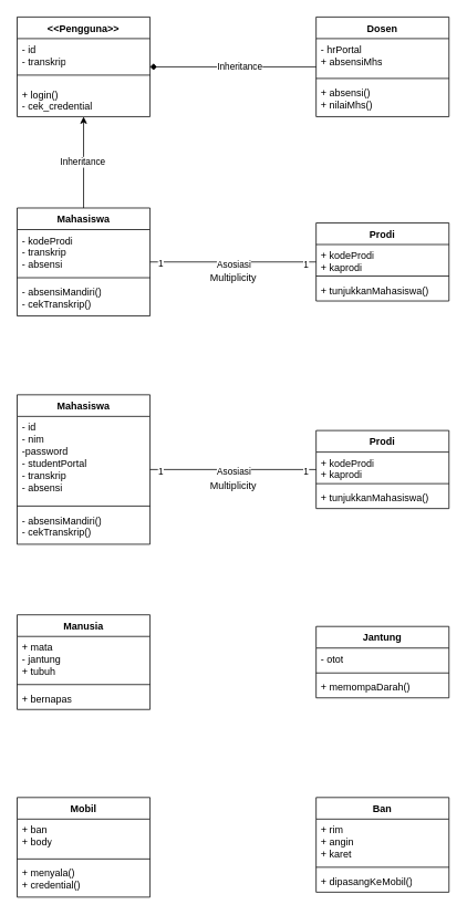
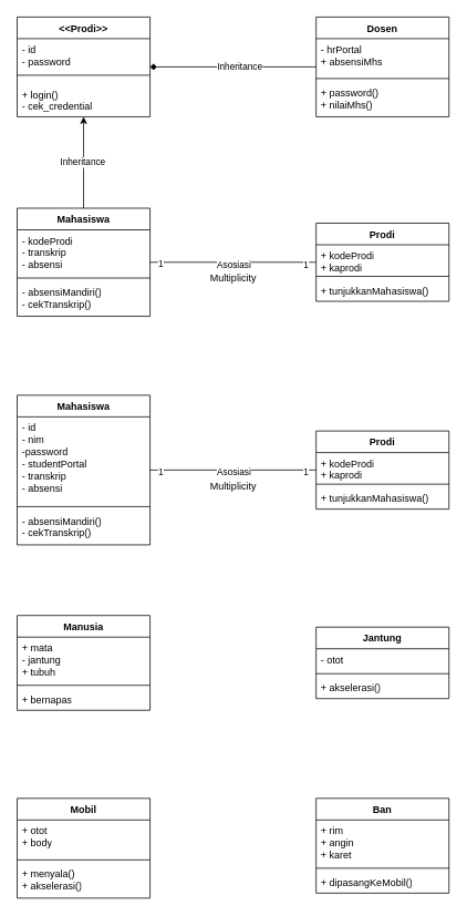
- <mxCell id="2" value="&amp;lt;&amp;lt;Pengguna&amp;gt;&amp;gt;" style="swimlane;fontStyle=1;align=center;verticalAlign=top;childLayout=stackLayout;horizontal=1;startSize=26;horizontalStack=0;resizeParent=1;resizeParentMax=0;resizeLast=0;collapsible=1;marginBottom=0;whiteSpace=wrap;html=1;" vertex="1" parent="1"><mxGeometry x="20" y="20" width="160" height="120" as="geometry" /></mxCell>
+ <mxCell id="2" value="&amp;lt;&amp;lt;Prodi&amp;gt;&amp;gt;" style="swimlane;fontStyle=1;align=center;verticalAlign=top;childLayout=stackLayout;horizontal=1;startSize=26;horizontalStack=0;resizeParent=1;resizeParentMax=0;resizeLast=0;collapsible=1;marginBottom=0;whiteSpace=wrap;html=1;" vertex="1" parent="1"><mxGeometry x="20" y="20" width="160" height="120" as="geometry" /></mxCell>
- <mxCell id="3" value="- id&lt;br&gt;- transkrip" style="text;strokeColor=none;fillColor=none;align=left;verticalAlign=top;spacingLeft=4;spacingRight=4;overflow=hidden;rotatable=0;points=[[0,0.5],[1,0.5]];portConstraint=eastwest;whiteSpace=wrap;html=1;" vertex="1" parent="2"><mxGeometry y="26" width="160" height="34" as="geometry" /></mxCell>
+ <mxCell id="3" value="- id&lt;br&gt;- password" style="text;strokeColor=none;fillColor=none;align=left;verticalAlign=top;spacingLeft=4;spacingRight=4;overflow=hidden;rotatable=0;points=[[0,0.5],[1,0.5]];portConstraint=eastwest;whiteSpace=wrap;html=1;" vertex="1" parent="2"><mxGeometry y="26" width="160" height="34" as="geometry" /></mxCell>
- <mxCell id="11" value="+ absensi()&lt;br&gt;+ nilaiMhs()" style="text;strokeColor=none;fillColor=none;align=left;verticalAlign=top;spacingLeft=4;spacingRight=4;overflow=hidden;rotatable=0;points=[[0,0.5],[1,0.5]];portConstraint=eastwest;whiteSpace=wrap;html=1;" vertex="1" parent="8"><mxGeometry y="78" width="160" height="42" as="geometry" /></mxCell>
+ <mxCell id="11" value="+ password()&lt;br&gt;+ nilaiMhs()" style="text;strokeColor=none;fillColor=none;align=left;verticalAlign=top;spacingLeft=4;spacingRight=4;overflow=hidden;rotatable=0;points=[[0,0.5],[1,0.5]];portConstraint=eastwest;whiteSpace=wrap;html=1;" vertex="1" parent="8"><mxGeometry y="78" width="160" height="42" as="geometry" /></mxCell>
- <mxCell id="47" value="+ memompaDarah()" style="text;strokeColor=none;fillColor=none;align=left;verticalAlign=top;spacingLeft=4;spacingRight=4;overflow=hidden;rotatable=0;points=[[0,0.5],[1,0.5]];portConstraint=eastwest;whiteSpace=wrap;html=1;" vertex="1" parent="44"><mxGeometry y="60" width="160" height="26" as="geometry" /></mxCell>
+ <mxCell id="47" value="+ akselerasi()" style="text;strokeColor=none;fillColor=none;align=left;verticalAlign=top;spacingLeft=4;spacingRight=4;overflow=hidden;rotatable=0;points=[[0,0.5],[1,0.5]];portConstraint=eastwest;whiteSpace=wrap;html=1;" vertex="1" parent="44"><mxGeometry y="60" width="160" height="26" as="geometry" /></mxCell>
- <mxCell id="49" value="+ ban&lt;br&gt;+ body" style="text;strokeColor=none;fillColor=none;align=left;verticalAlign=top;spacingLeft=4;spacingRight=4;overflow=hidden;rotatable=0;points=[[0,0.5],[1,0.5]];portConstraint=eastwest;whiteSpace=wrap;html=1;" vertex="1" parent="48"><mxGeometry y="26" width="160" height="44" as="geometry" /></mxCell>
+ <mxCell id="49" value="+ otot&lt;br&gt;+ body" style="text;strokeColor=none;fillColor=none;align=left;verticalAlign=top;spacingLeft=4;spacingRight=4;overflow=hidden;rotatable=0;points=[[0,0.5],[1,0.5]];portConstraint=eastwest;whiteSpace=wrap;html=1;" vertex="1" parent="48"><mxGeometry y="26" width="160" height="44" as="geometry" /></mxCell>
- <mxCell id="51" value="+ menyala()&lt;br&gt;+ credential()" style="text;strokeColor=none;fillColor=none;align=left;verticalAlign=top;spacingLeft=4;spacingRight=4;overflow=hidden;rotatable=0;points=[[0,0.5],[1,0.5]];portConstraint=eastwest;whiteSpace=wrap;html=1;" vertex="1" parent="48"><mxGeometry y="78" width="160" height="42" as="geometry" /></mxCell>
+ <mxCell id="51" value="+ menyala()&lt;br&gt;+ akselerasi()" style="text;strokeColor=none;fillColor=none;align=left;verticalAlign=top;spacingLeft=4;spacingRight=4;overflow=hidden;rotatable=0;points=[[0,0.5],[1,0.5]];portConstraint=eastwest;whiteSpace=wrap;html=1;" vertex="1" parent="48"><mxGeometry y="78" width="160" height="42" as="geometry" /></mxCell>
